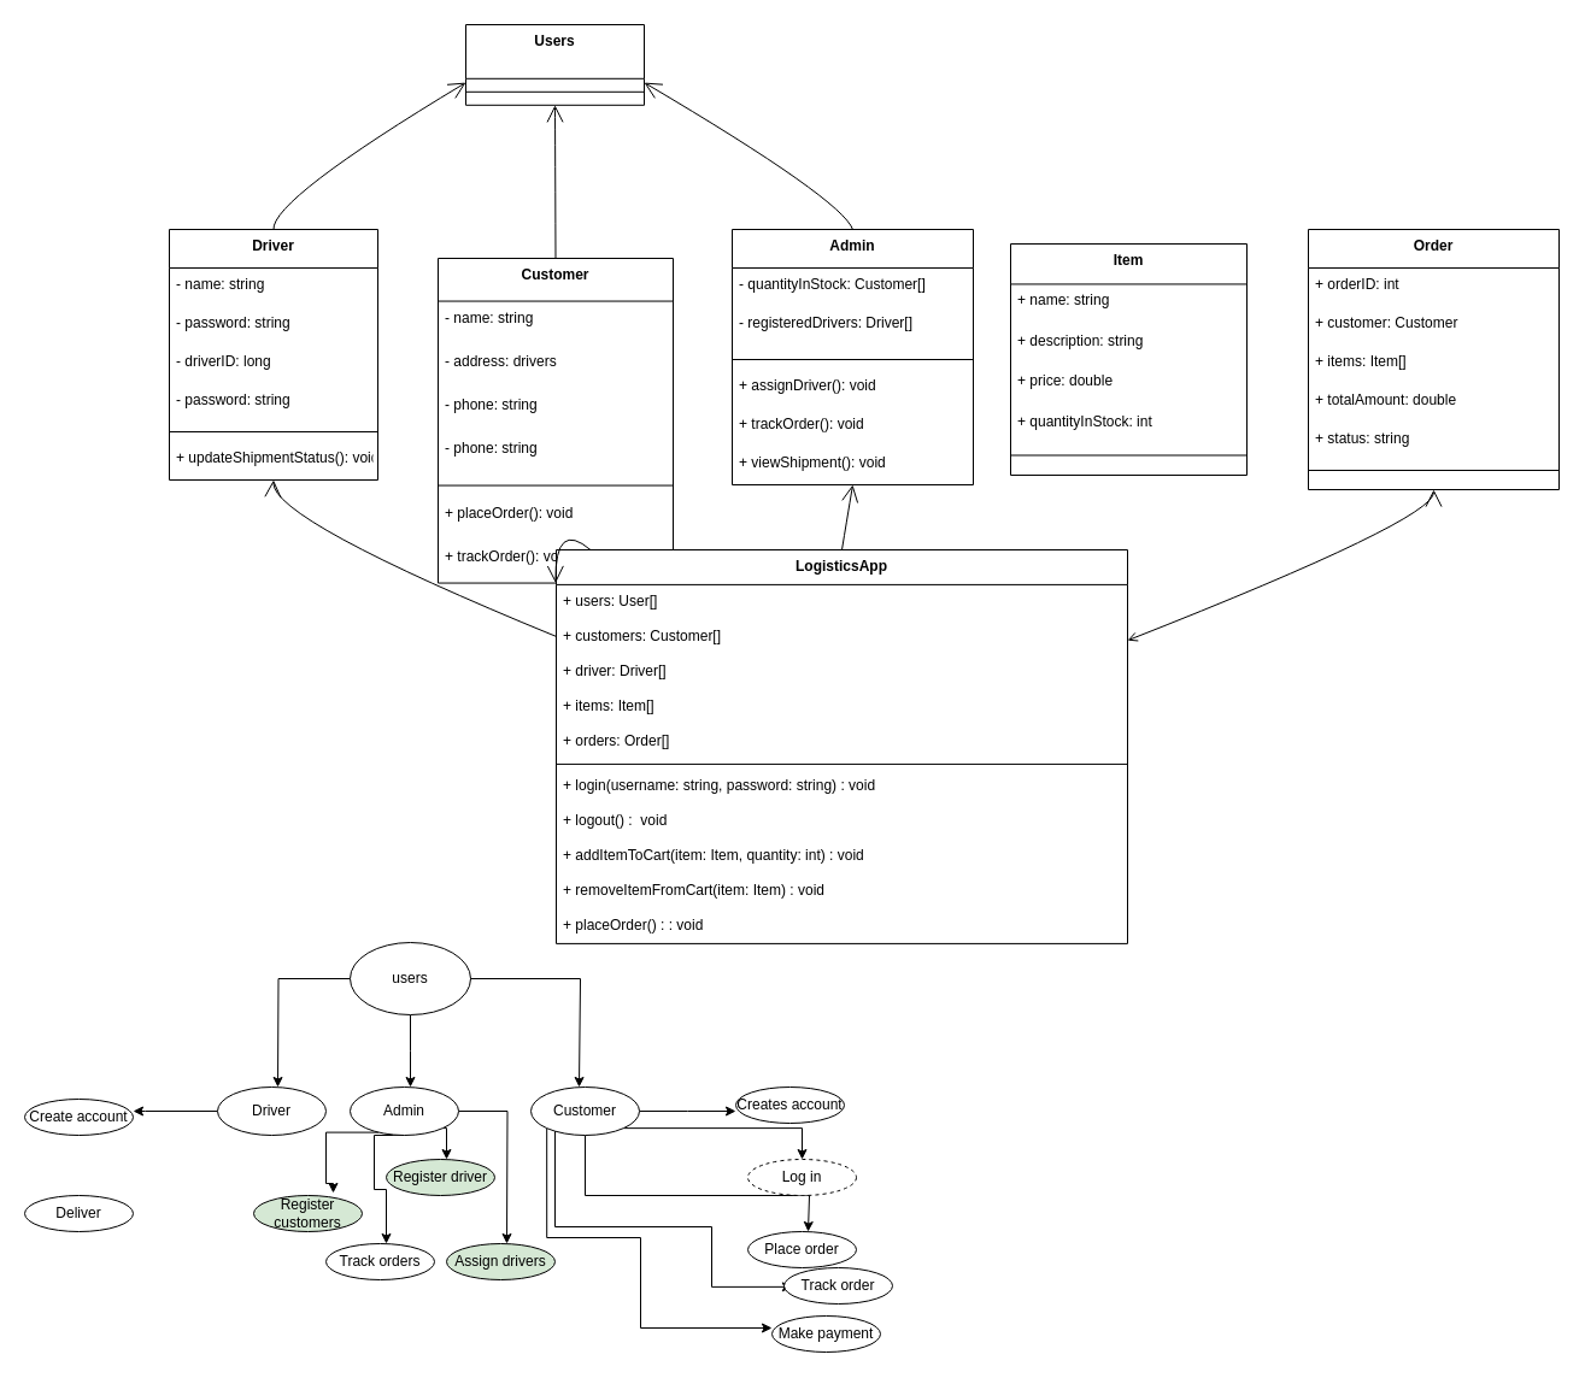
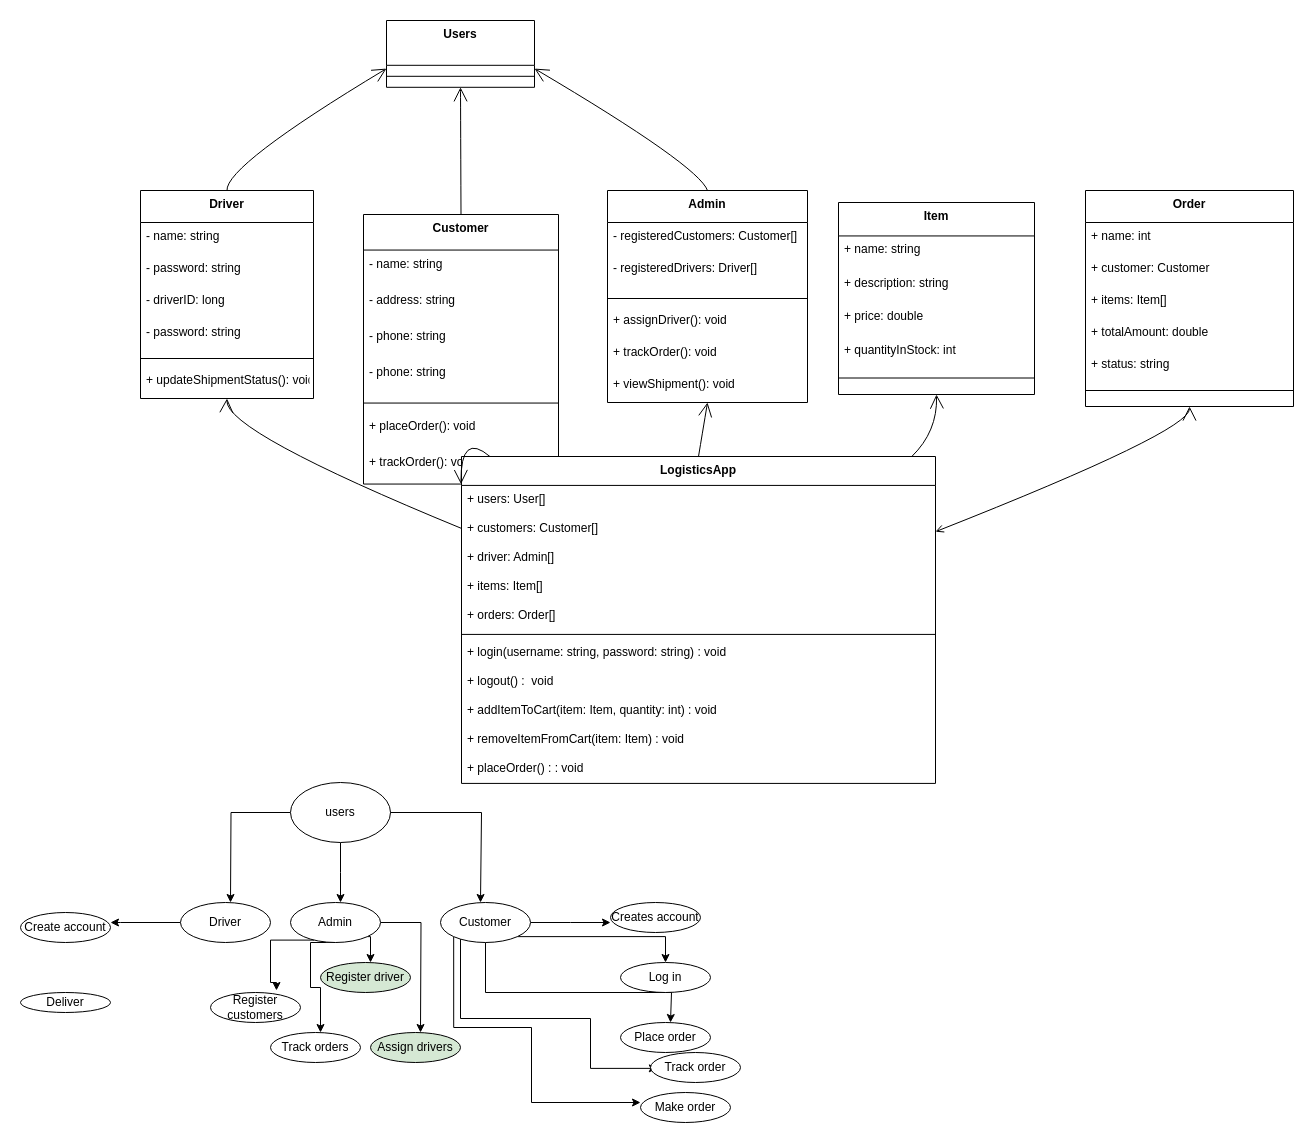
- <mxCell id="20" value="- quantityInStock: Customer[]" style="text;strokeColor=none;fillColor=none;align=left;verticalAlign=top;spacingLeft=4;spacingRight=4;overflow=hidden;rotatable=0;points=[[0,0.5],[1,0.5]];portConstraint=eastwest;" parent="19" vertex="1"><mxGeometry y="32" width="200" height="32" as="geometry" /></mxCell>
+ <mxCell id="20" value="- registeredCustomers: Customer[]" style="text;strokeColor=none;fillColor=none;align=left;verticalAlign=top;spacingLeft=4;spacingRight=4;overflow=hidden;rotatable=0;points=[[0,0.5],[1,0.5]];portConstraint=eastwest;" parent="19" vertex="1"><mxGeometry y="32" width="200" height="32" as="geometry" /></mxCell>
- <mxCell id="33" value="+ orderID: int" style="text;strokeColor=none;fillColor=none;align=left;verticalAlign=top;spacingLeft=4;spacingRight=4;overflow=hidden;rotatable=0;points=[[0,0.5],[1,0.5]];portConstraint=eastwest;" parent="32" vertex="1"><mxGeometry y="32" width="208" height="32" as="geometry" /></mxCell>
+ <mxCell id="33" value="+ name: int" style="text;strokeColor=none;fillColor=none;align=left;verticalAlign=top;spacingLeft=4;spacingRight=4;overflow=hidden;rotatable=0;points=[[0,0.5],[1,0.5]];portConstraint=eastwest;" parent="32" vertex="1"><mxGeometry y="32" width="208" height="32" as="geometry" /></mxCell>
- <mxCell id="13" value="- address: drivers&#10;" style="text;strokeColor=none;fillColor=none;align=left;verticalAlign=top;spacingLeft=4;spacingRight=4;overflow=hidden;rotatable=0;points=[[0,0.5],[1,0.5]];portConstraint=eastwest;" parent="11" vertex="1"><mxGeometry y="71.556" width="195" height="36" as="geometry" /></mxCell>
+ <mxCell id="13" value="- address: string&#10;" style="text;strokeColor=none;fillColor=none;align=left;verticalAlign=top;spacingLeft=4;spacingRight=4;overflow=hidden;rotatable=0;points=[[0,0.5],[1,0.5]];portConstraint=eastwest;" parent="11" vertex="1"><mxGeometry y="71.556" width="195" height="36" as="geometry" /></mxCell>
+ <mxCell id="57" value="" style="curved=1;startArrow=open;startSize=12;endArrow=none;exitX=0.5;exitY=1;entryX=0.95;entryY=0;" parent="1" source="26" target="39" edge="1"><mxGeometry relative="1" as="geometry"><Array as="points"><mxPoint x="937" y="431" /></Array></mxGeometry></mxCell>
- <mxCell id="42" value="+ driver: Driver[]" style="text;strokeColor=none;fillColor=none;align=left;verticalAlign=top;spacingLeft=4;spacingRight=4;overflow=hidden;rotatable=0;points=[[0,0.5],[1,0.5]];portConstraint=eastwest;" parent="39" vertex="1"><mxGeometry y="86.923" width="474" height="29" as="geometry" /></mxCell>
+ <mxCell id="42" value="+ driver: Admin[]" style="text;strokeColor=none;fillColor=none;align=left;verticalAlign=top;spacingLeft=4;spacingRight=4;overflow=hidden;rotatable=0;points=[[0,0.5],[1,0.5]];portConstraint=eastwest;" parent="39" vertex="1"><mxGeometry y="86.923" width="474" height="29" as="geometry" /></mxCell>
- <mxCell id="81" value="Log in" style="ellipse;whiteSpace=wrap;html=1;dashed=1;" vertex="1" parent="1"><mxGeometry x="620" y="962" width="90" height="30" as="geometry" /></mxCell>
+ <mxCell id="81" value="Log in" style="ellipse;whiteSpace=wrap;html=1;" vertex="1" parent="1"><mxGeometry x="620" y="962" width="90" height="30" as="geometry" /></mxCell>
- <mxCell id="86" value="Deliver" style="ellipse;whiteSpace=wrap;html=1;" vertex="1" parent="1"><mxGeometry x="20" y="992" width="90" height="30" as="geometry" /></mxCell>
+ <mxCell id="86" value="Deliver" style="ellipse;whiteSpace=wrap;html=1;" vertex="1" parent="1"><mxGeometry x="20" y="992" width="90" height="20" as="geometry" /></mxCell>
- <mxCell id="77" value="Register customers" style="ellipse;whiteSpace=wrap;html=1;fillColor=#d5e8d4;" vertex="1" parent="1"><mxGeometry x="210" y="992" width="90" height="30" as="geometry" /></mxCell>
+ <mxCell id="77" value="Register customers" style="ellipse;whiteSpace=wrap;html=1;" vertex="1" parent="1"><mxGeometry x="210" y="992" width="90" height="30" as="geometry" /></mxCell>
- <mxCell id="84" value="Make payment" style="ellipse;whiteSpace=wrap;html=1;" vertex="1" parent="1"><mxGeometry x="640" y="1092" width="90" height="30" as="geometry" /></mxCell>
+ <mxCell id="84" value="Make order" style="ellipse;whiteSpace=wrap;html=1;" vertex="1" parent="1"><mxGeometry x="640" y="1092" width="90" height="30" as="geometry" /></mxCell>
